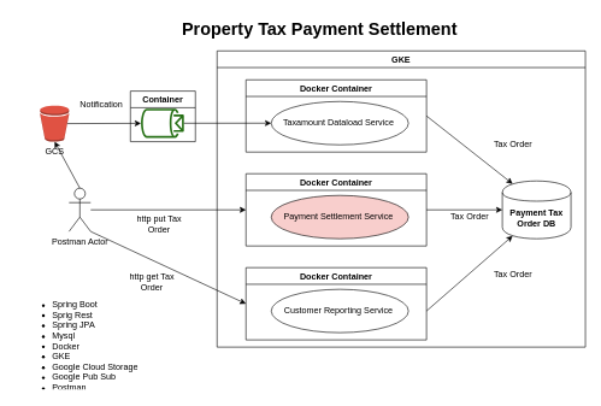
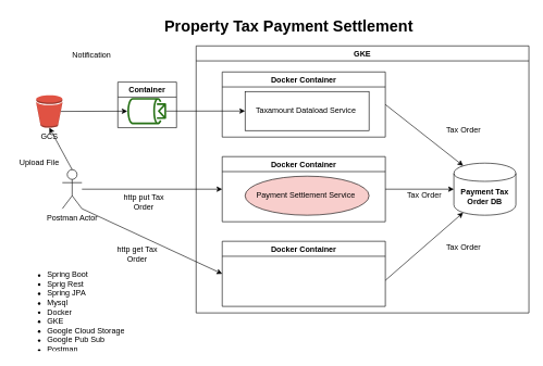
- <mxCell id="28" value="Notification" style="text;html=1;strokeColor=none;fillColor=none;align=center;verticalAlign=middle;whiteSpace=wrap;rounded=0;" vertex="1" parent="1"><mxGeometry x="100" y="135.12" width="80" height="20" as="geometry" /></mxCell>
+ <mxCell id="28" value="Notification" style="text;html=1;strokeColor=none;fillColor=none;align=center;verticalAlign=middle;whiteSpace=wrap;rounded=0;" vertex="1" parent="1"><mxGeometry x="100" y="75.12" width="80" height="20" as="geometry" /></mxCell>
- <mxCell id="22" value="Taxamount Dataload Service&amp;nbsp;" style="ellipse;whiteSpace=wrap;html=1;" parent="21" vertex="1"><mxGeometry x="35" y="30" width="190" height="60" as="geometry" /></mxCell>
+ <mxCell id="22" value="Taxamount Dataload Service&amp;nbsp;" style="whiteSpace=wrap;html=1;rounded=0;" parent="21" vertex="1"><mxGeometry x="35" y="30" width="190" height="60" as="geometry" /></mxCell>
+ <mxCell id="13" value="Upload File" style="text;html=1;strokeColor=none;fillColor=none;align=center;verticalAlign=middle;whiteSpace=wrap;rounded=0;" parent="1" vertex="1"><mxGeometry y="240" width="80" height="20" as="geometry" x="20" /></mxCell>
- <mxCell id="3" value="Customer Reporting Service&amp;nbsp;" style="ellipse;whiteSpace=wrap;html=1;" parent="1" vertex="1"><mxGeometry x="375" y="400" width="190" height="60" as="geometry" /></mxCell>
